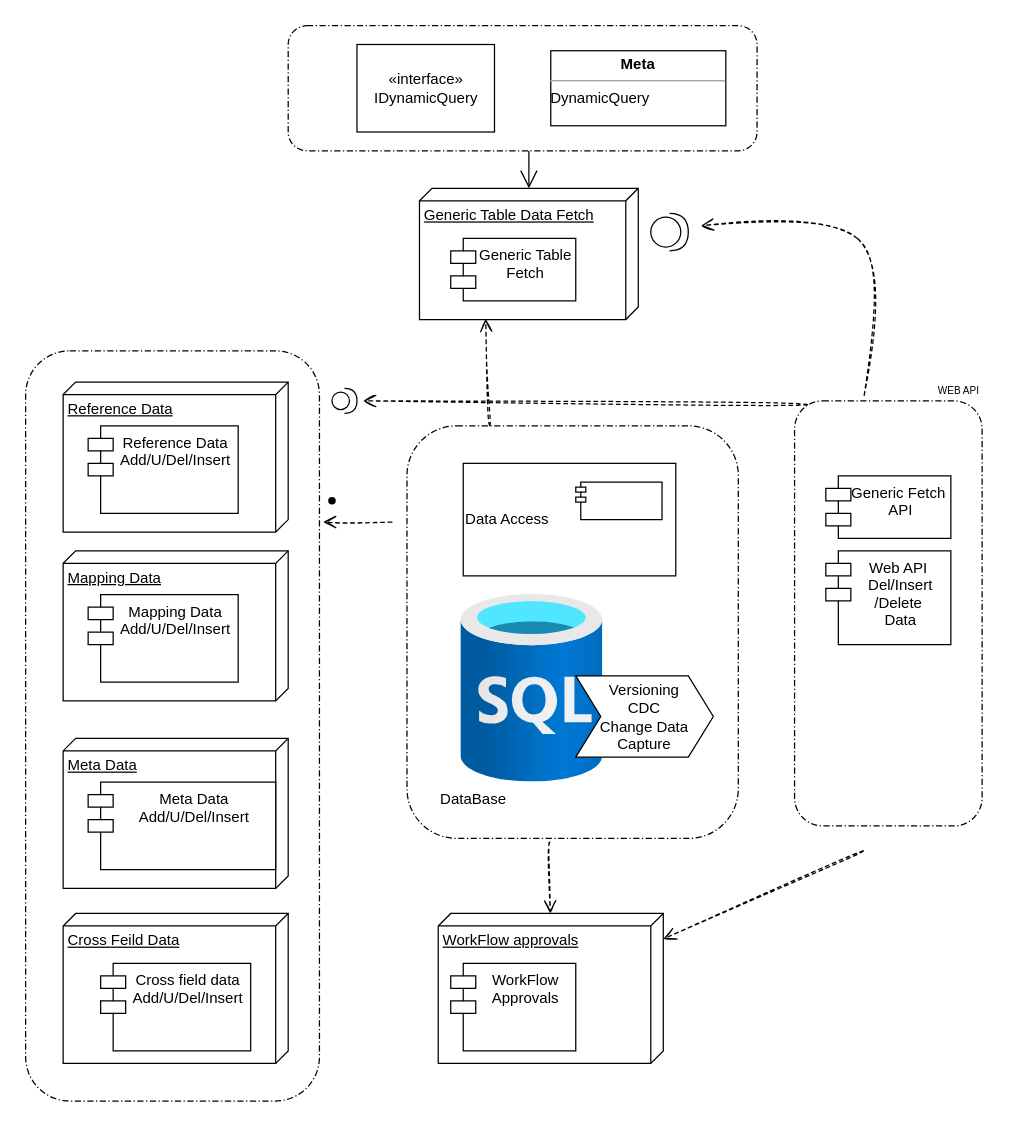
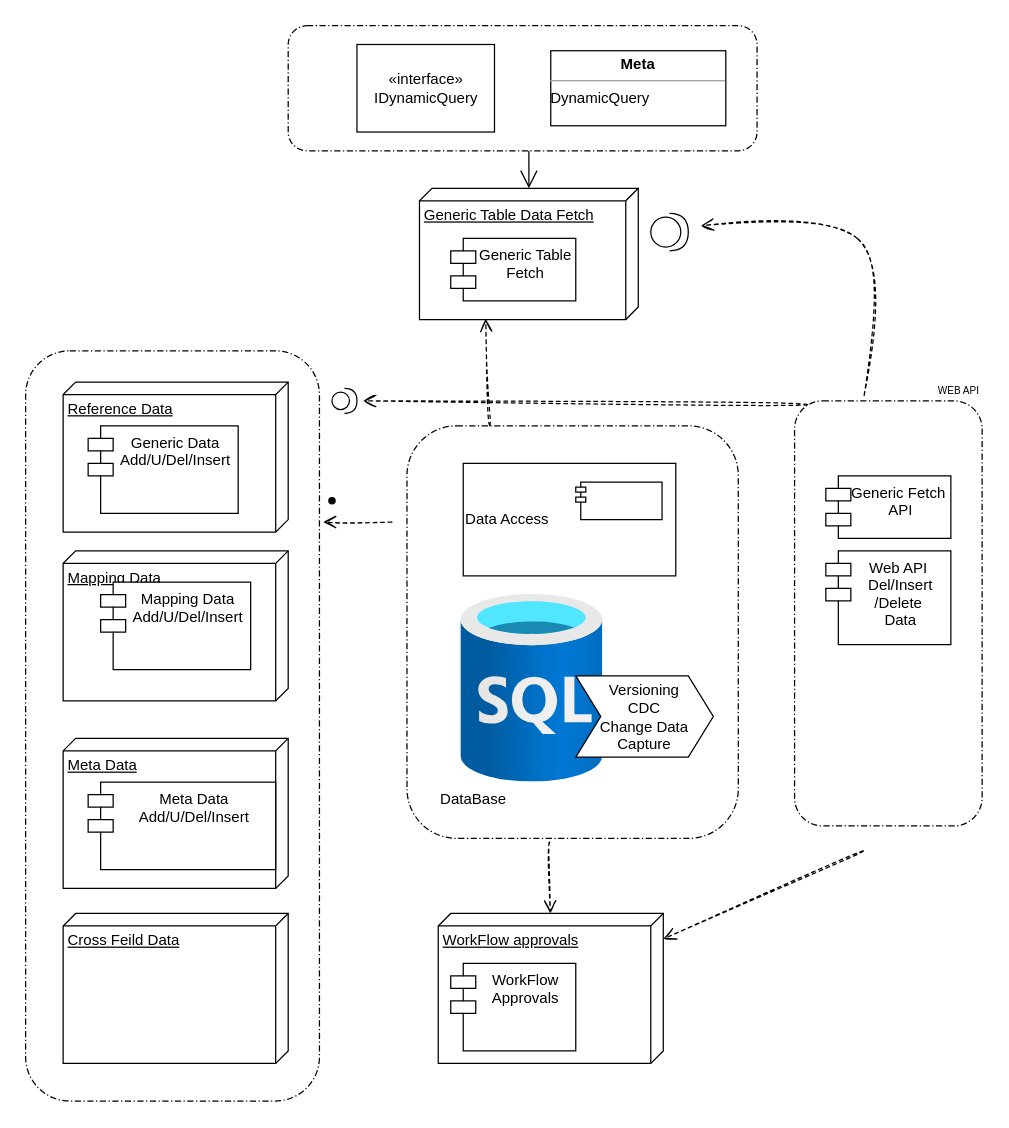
- <mxCell id="18" value="Reference Data&#10;Add/U/Del/Insert" style="shape=module;align=left;spacingLeft=20;align=center;verticalAlign=top;" parent="1" vertex="1"><mxGeometry x="70" y="340" width="120" height="70" as="geometry" /></mxCell>
+ <mxCell id="18" value="Generic Data&#10;Add/U/Del/Insert" style="shape=module;align=left;spacingLeft=20;align=center;verticalAlign=top;" parent="1" vertex="1"><mxGeometry x="70" y="340" width="120" height="70" as="geometry" /></mxCell>
- <mxCell id="20" value="Mapping Data&#10;Add/U/Del/Insert" style="shape=module;align=left;spacingLeft=20;align=center;verticalAlign=top;" parent="1" vertex="1"><mxGeometry x="70" y="475" width="120" height="70" as="geometry" /></mxCell>
+ <mxCell id="20" value="Mapping Data&#10;Add/U/Del/Insert" style="shape=module;align=left;spacingLeft=20;align=center;verticalAlign=top;" parent="1" vertex="1"><mxGeometry x="80" y="465" width="120" height="70" as="geometry" /></mxCell>
- <mxCell id="23" value="Cross field data&#10;Add/U/Del/Insert" style="shape=module;align=left;spacingLeft=20;align=center;verticalAlign=top;" parent="1" vertex="1"><mxGeometry x="80" y="770" width="120" height="70" as="geometry" /></mxCell>
